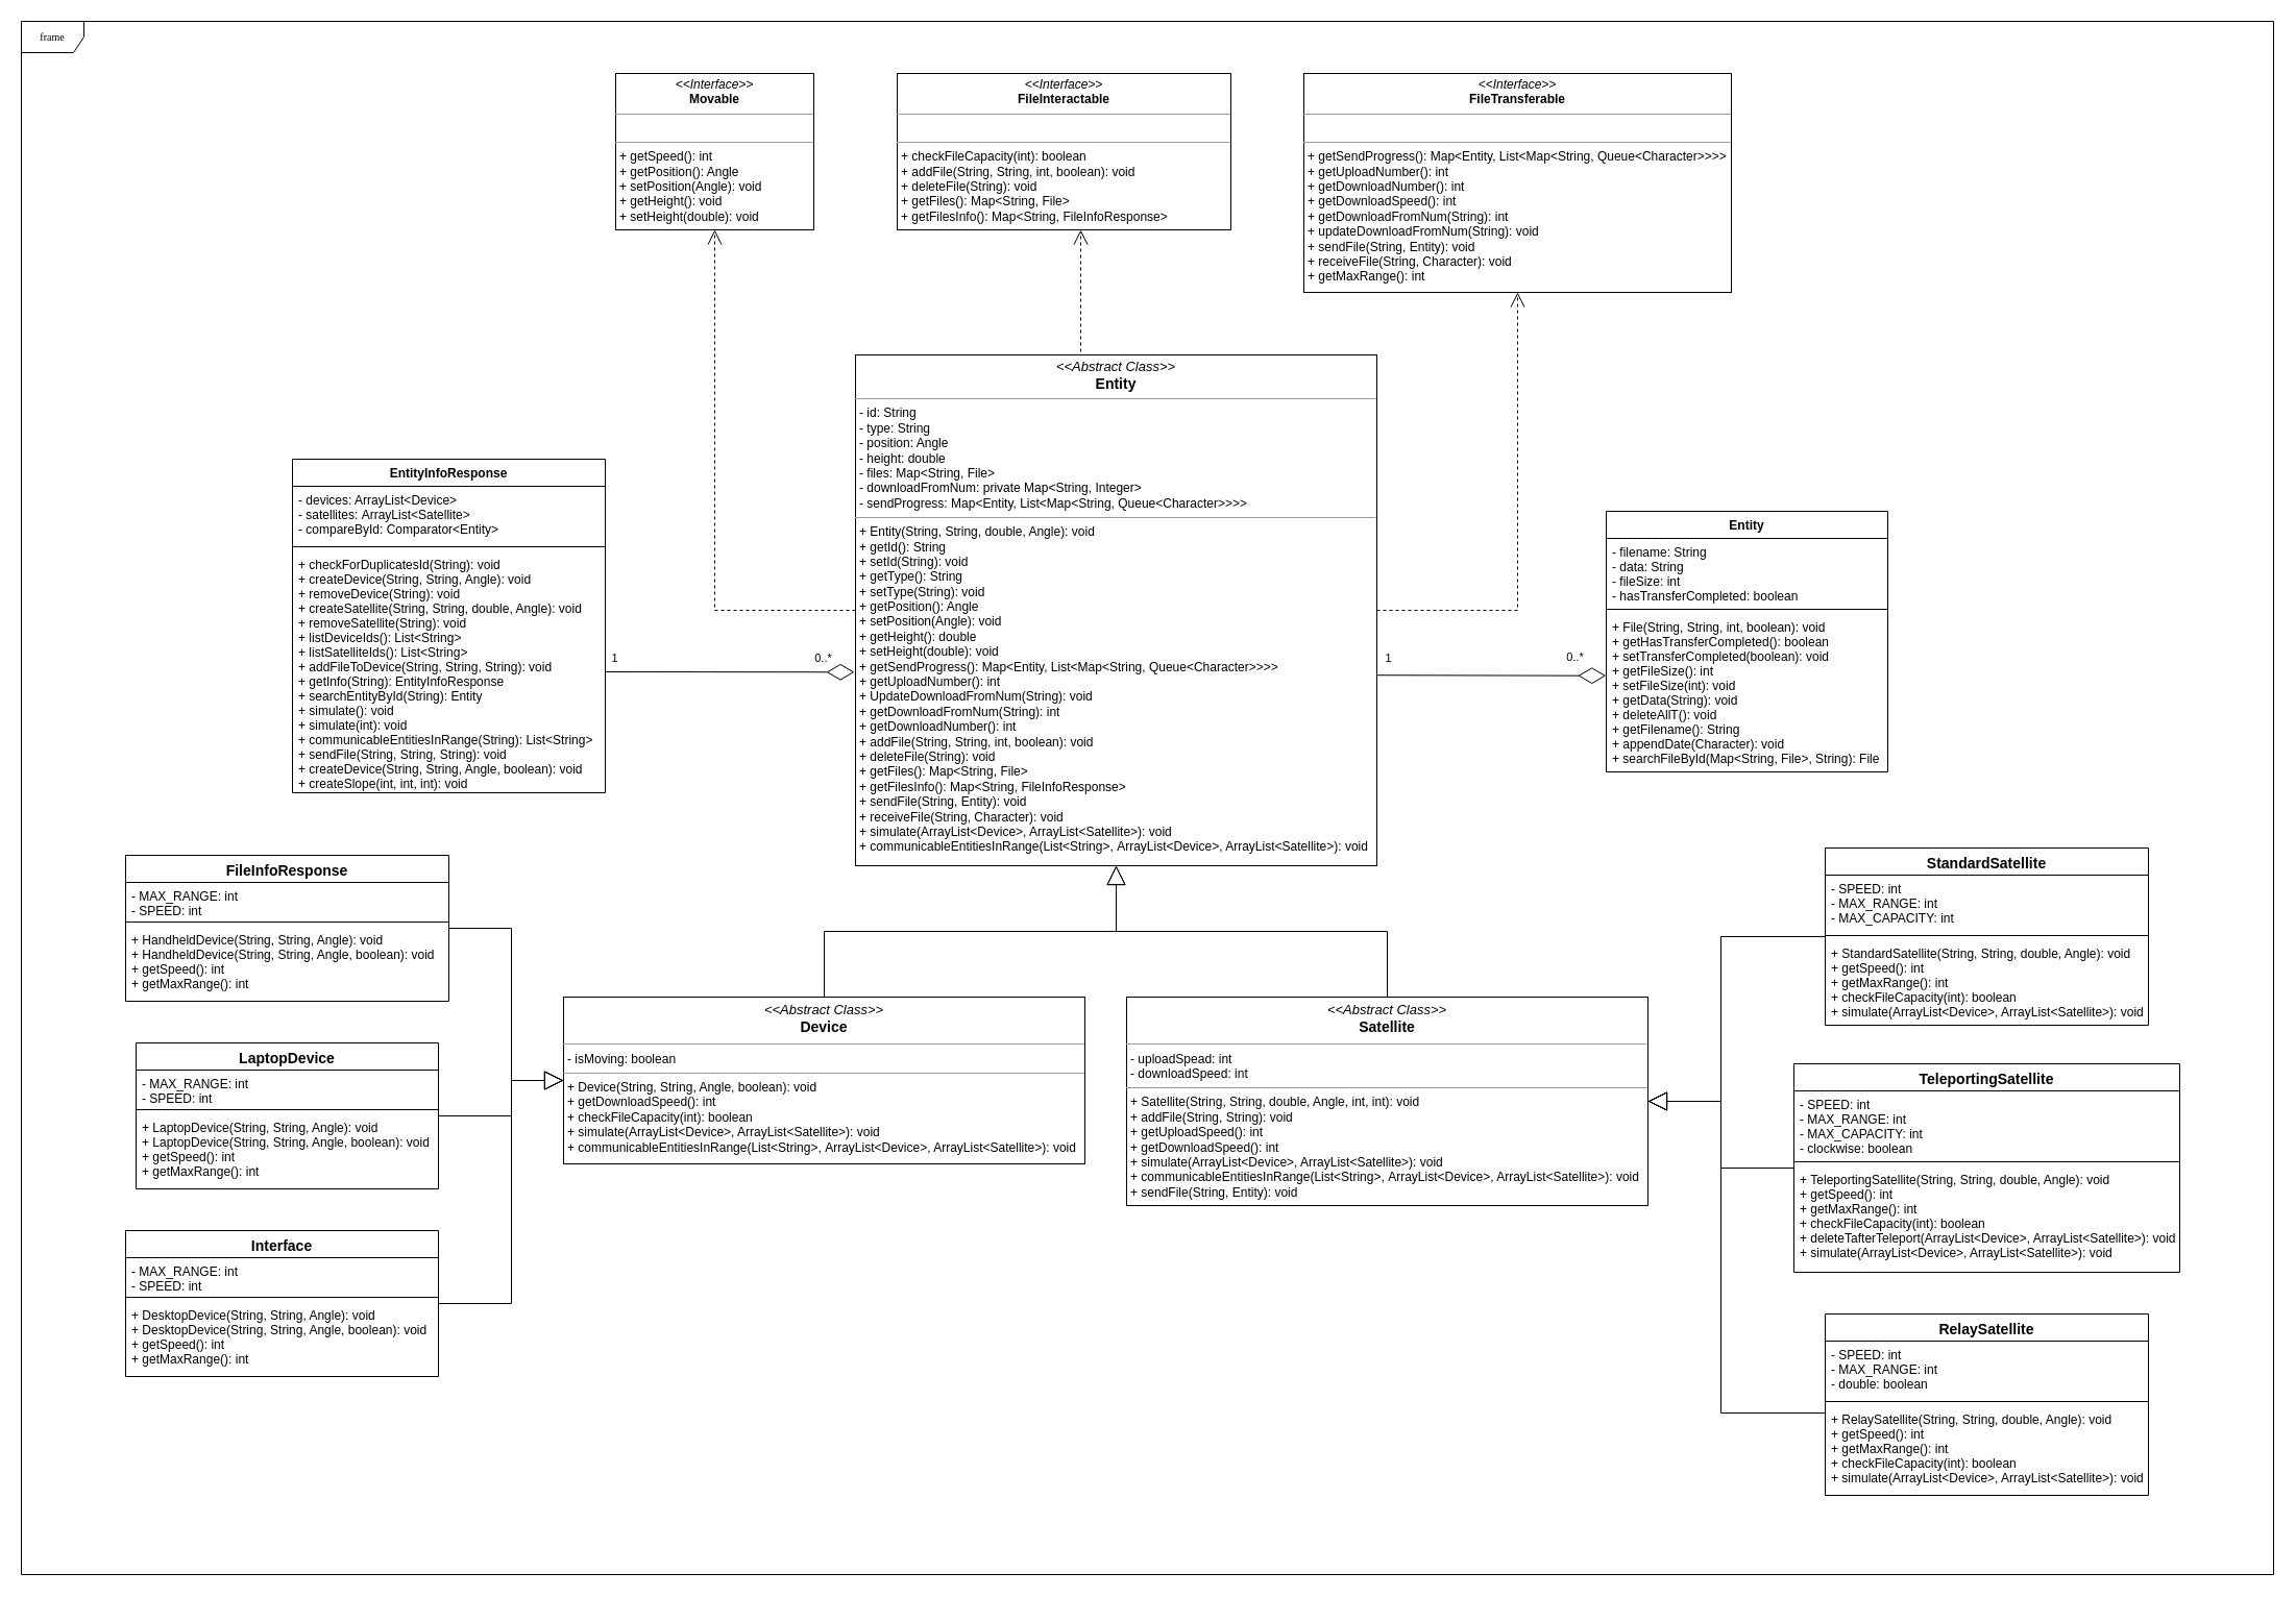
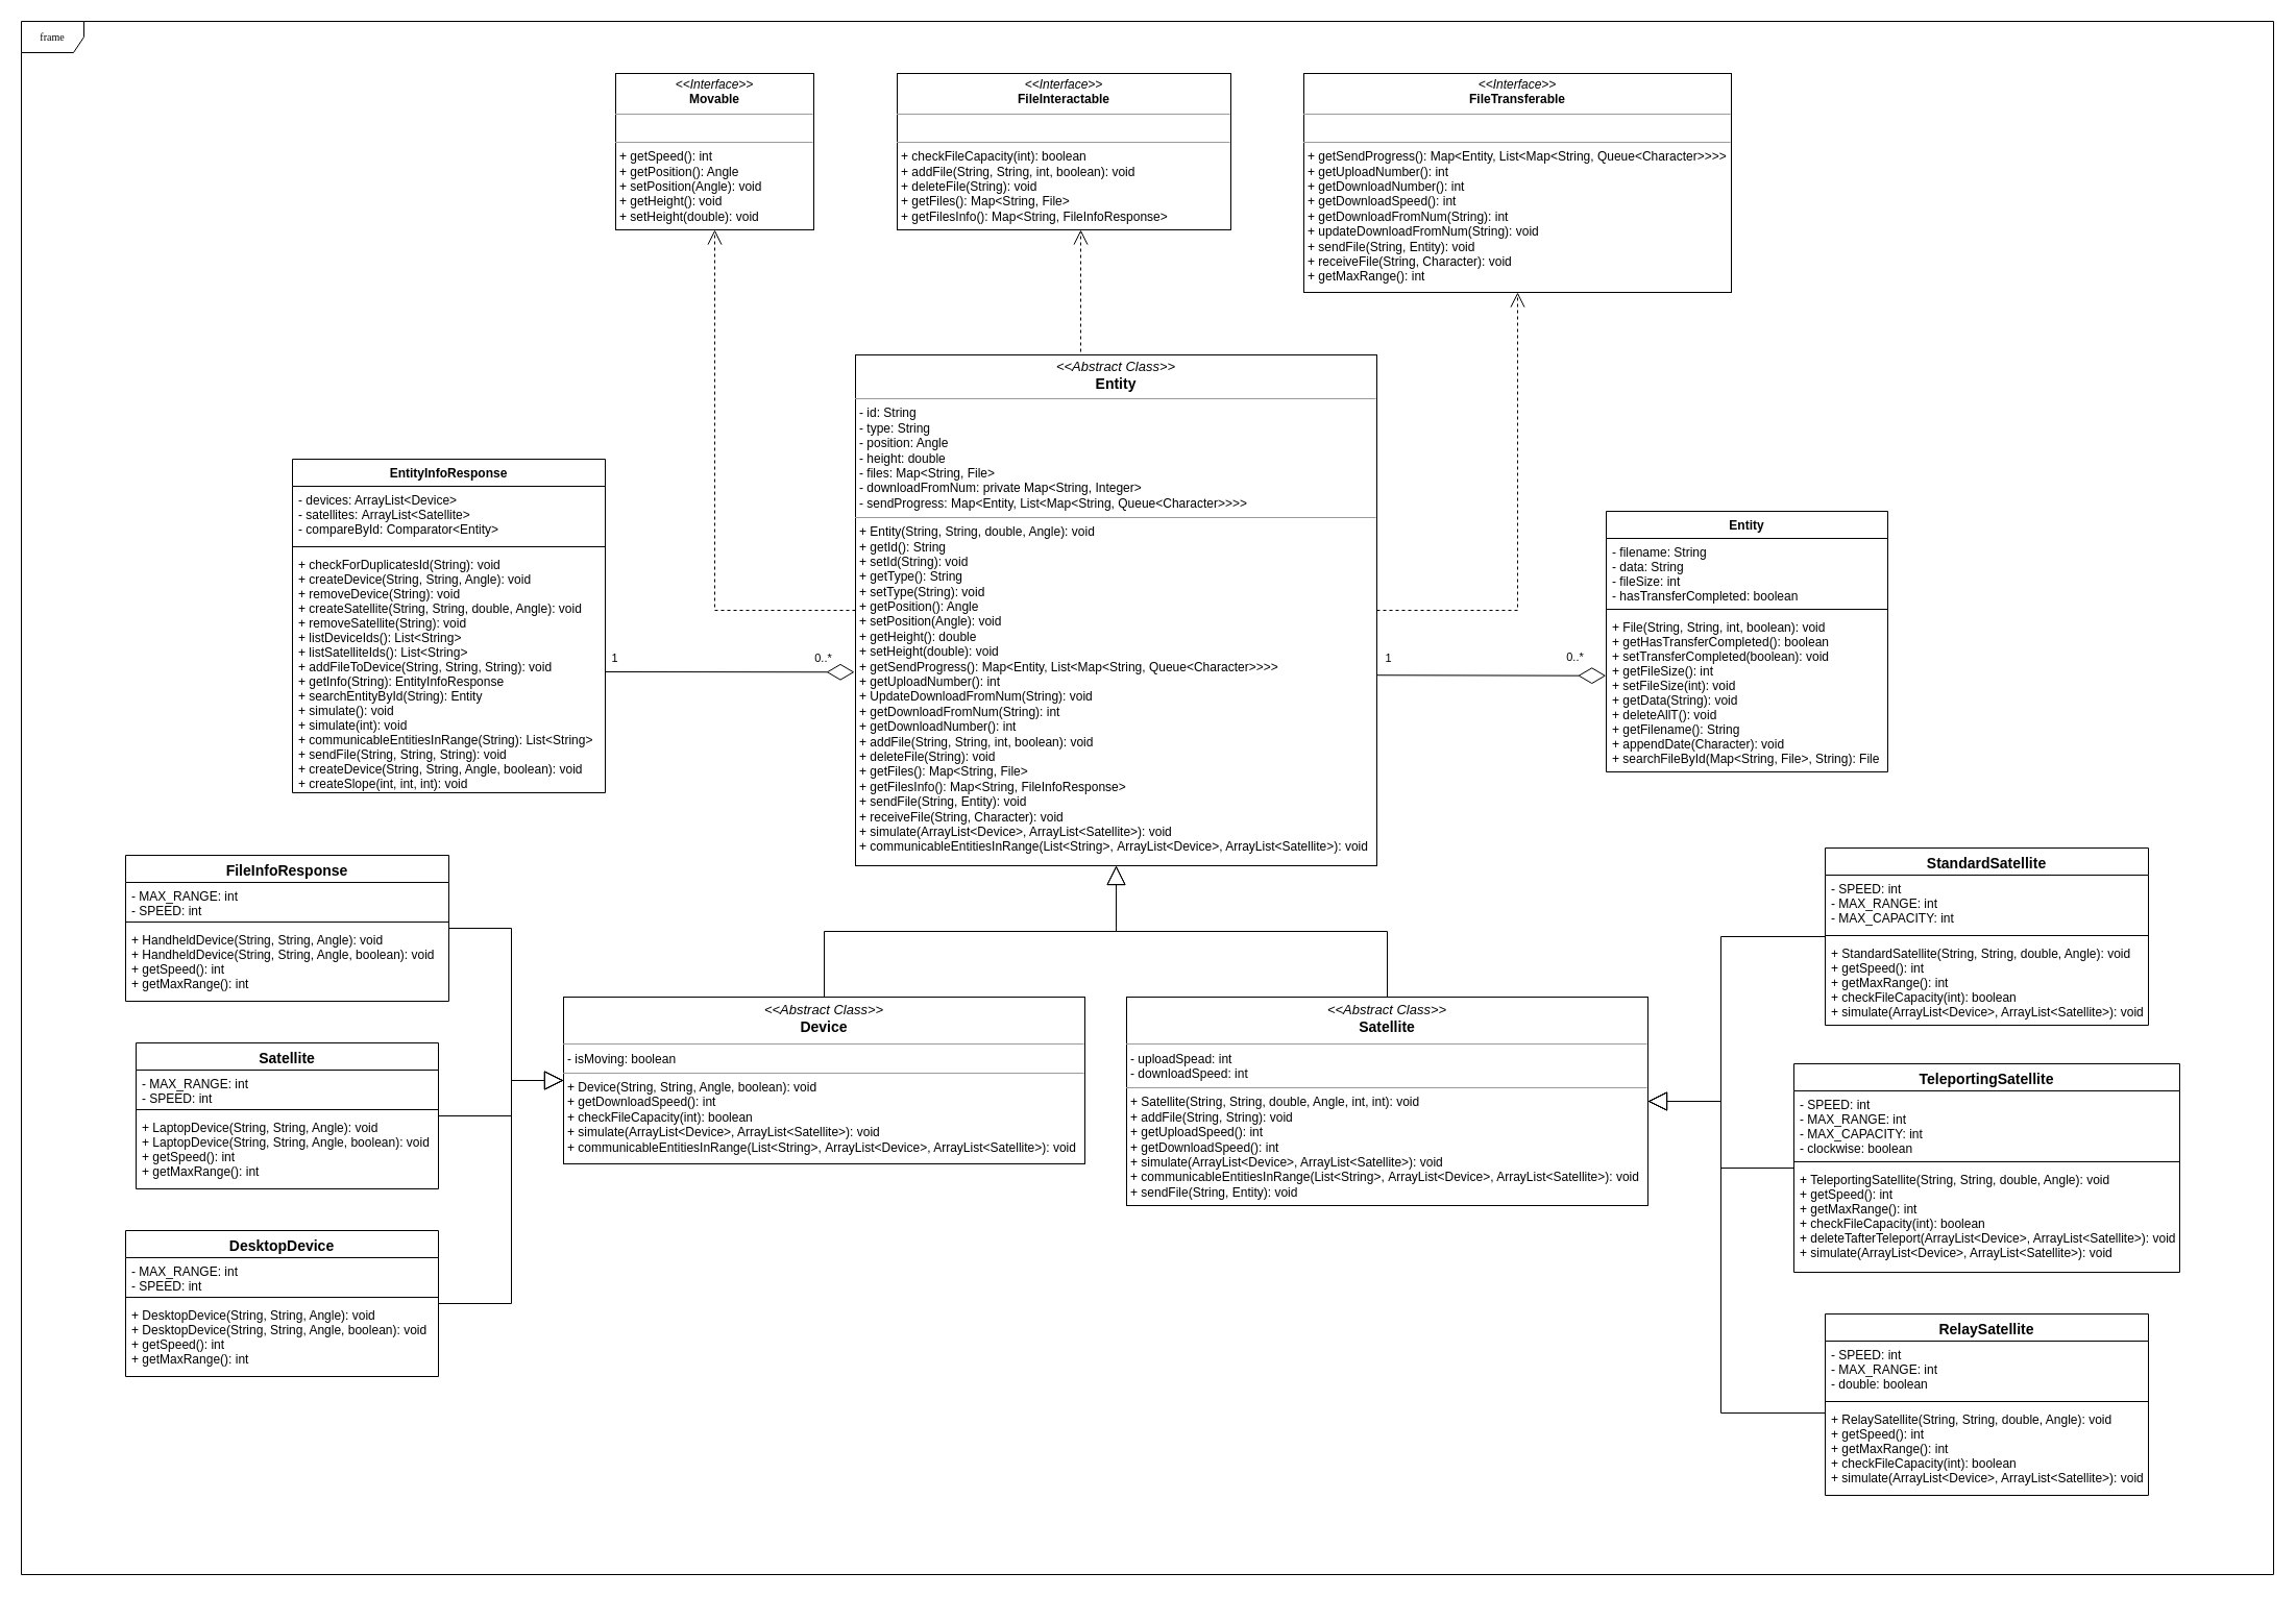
- <mxCell id="16" value="LaptopDevice" style="swimlane;fontStyle=1;align=center;verticalAlign=top;childLayout=stackLayout;horizontal=1;startSize=26;horizontalStack=0;resizeParent=1;resizeParentMax=0;resizeLast=0;collapsible=1;marginBottom=0;fontSize=14;" parent="1" vertex="1"><mxGeometry x="130" y="1000" width="290" height="140" as="geometry" /></mxCell>
+ <mxCell id="16" value="Satellite" style="swimlane;fontStyle=1;align=center;verticalAlign=top;childLayout=stackLayout;horizontal=1;startSize=26;horizontalStack=0;resizeParent=1;resizeParentMax=0;resizeLast=0;collapsible=1;marginBottom=0;fontSize=14;" parent="1" vertex="1"><mxGeometry x="130" y="1000" width="290" height="140" as="geometry" /></mxCell>
- <mxCell id="8" value="Interface" style="swimlane;fontStyle=1;align=center;verticalAlign=top;childLayout=stackLayout;horizontal=1;startSize=26;horizontalStack=0;resizeParent=1;resizeParentMax=0;resizeLast=0;collapsible=1;marginBottom=0;fontSize=14;" parent="1" vertex="1"><mxGeometry x="120" y="1180" width="300" height="140" as="geometry" /></mxCell>
+ <mxCell id="8" value="DesktopDevice" style="swimlane;fontStyle=1;align=center;verticalAlign=top;childLayout=stackLayout;horizontal=1;startSize=26;horizontalStack=0;resizeParent=1;resizeParentMax=0;resizeLast=0;collapsible=1;marginBottom=0;fontSize=14;" parent="1" vertex="1"><mxGeometry x="120" y="1180" width="300" height="140" as="geometry" /></mxCell>
